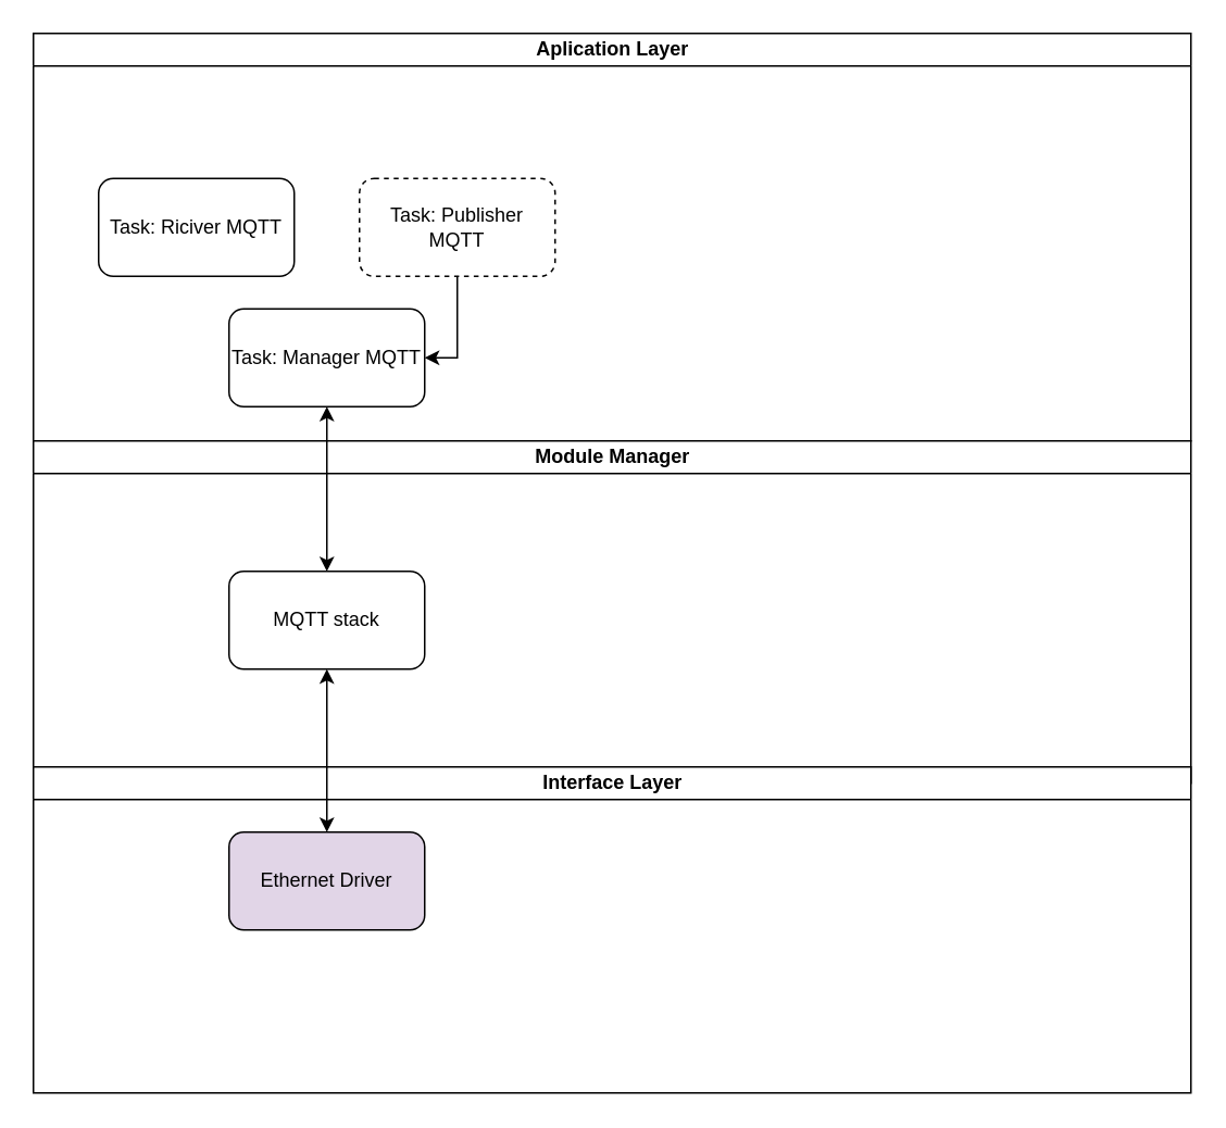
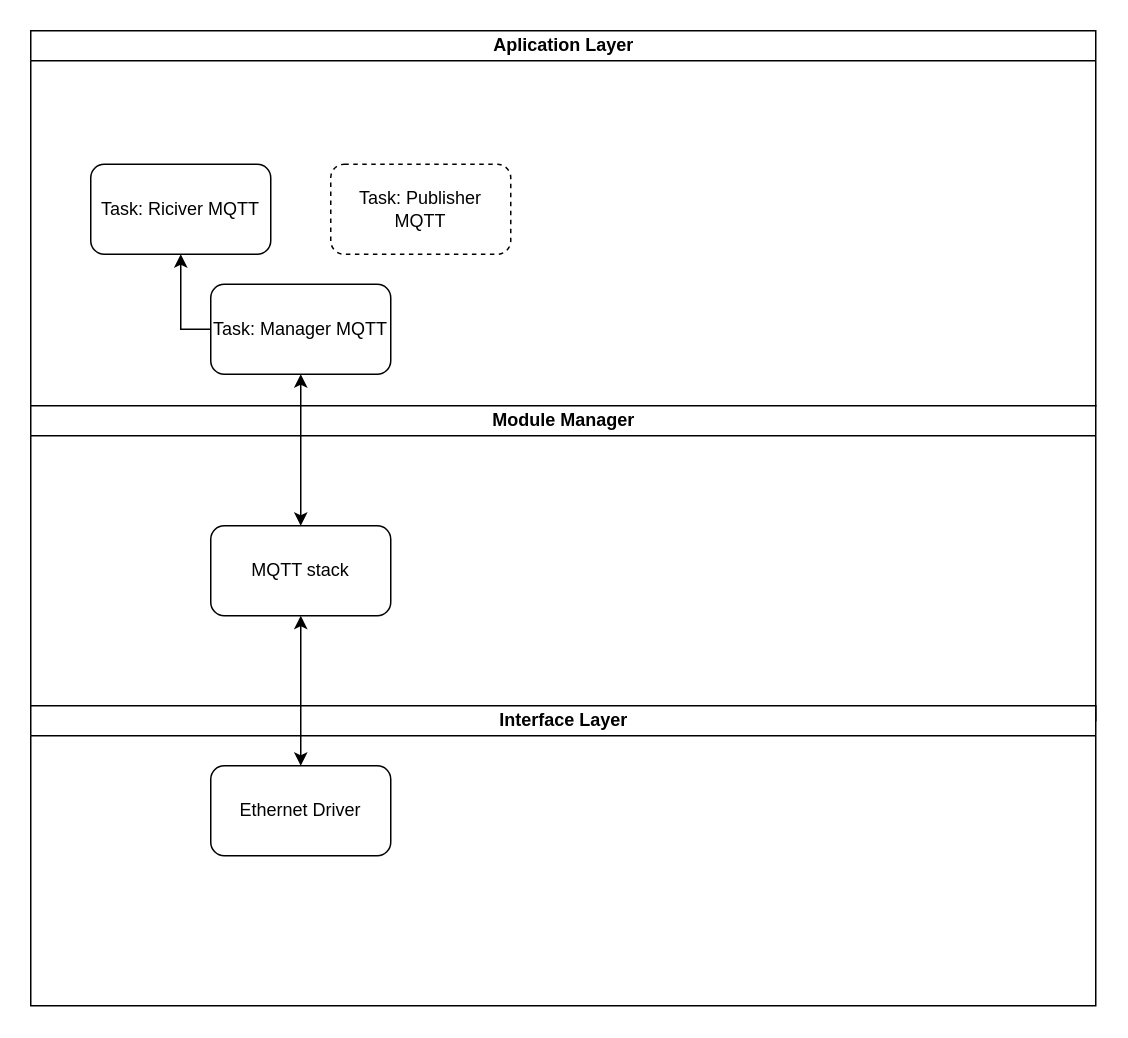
- <mxCell id="4" style="edgeStyle=orthogonalEdgeStyle;rounded=0;orthogonalLoop=1;jettySize=auto;html=1;exitX=0.5;exitY=1;exitDx=0;exitDy=0;entryX=1;entryY=0.5;entryDx=0;entryDy=0;startArrow=none;startFill=0;endArrow=classic;endFill=1;" edge="1" parent="2" source="5" target="7"><mxGeometry relative="1" as="geometry" /></mxCell>
+ <mxCell id="6" style="edgeStyle=orthogonalEdgeStyle;rounded=0;orthogonalLoop=1;jettySize=auto;html=1;exitX=0;exitY=0.5;exitDx=0;exitDy=0;entryX=0.5;entryY=1;entryDx=0;entryDy=0;startArrow=none;startFill=0;endArrow=classic;endFill=1;" edge="1" parent="2" source="7" target="3"><mxGeometry relative="1" as="geometry" /></mxCell>
- <mxCell id="11" value="Ethernet Driver" style="rounded=1;whiteSpace=wrap;html=1;fillColor=#e1d5e7;" vertex="1" parent="10"><mxGeometry x="120" y="40" width="120" height="60" as="geometry" /></mxCell>
+ <mxCell id="11" value="Ethernet Driver" style="rounded=1;whiteSpace=wrap;html=1;" vertex="1" parent="10"><mxGeometry x="120" y="40" width="120" height="60" as="geometry" /></mxCell>
